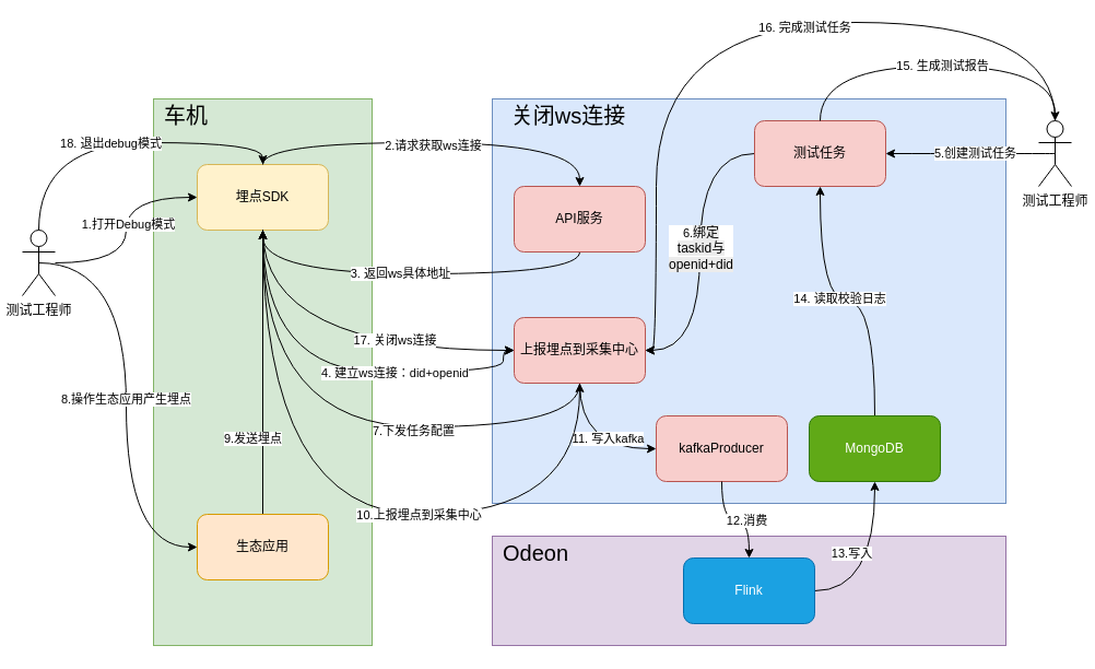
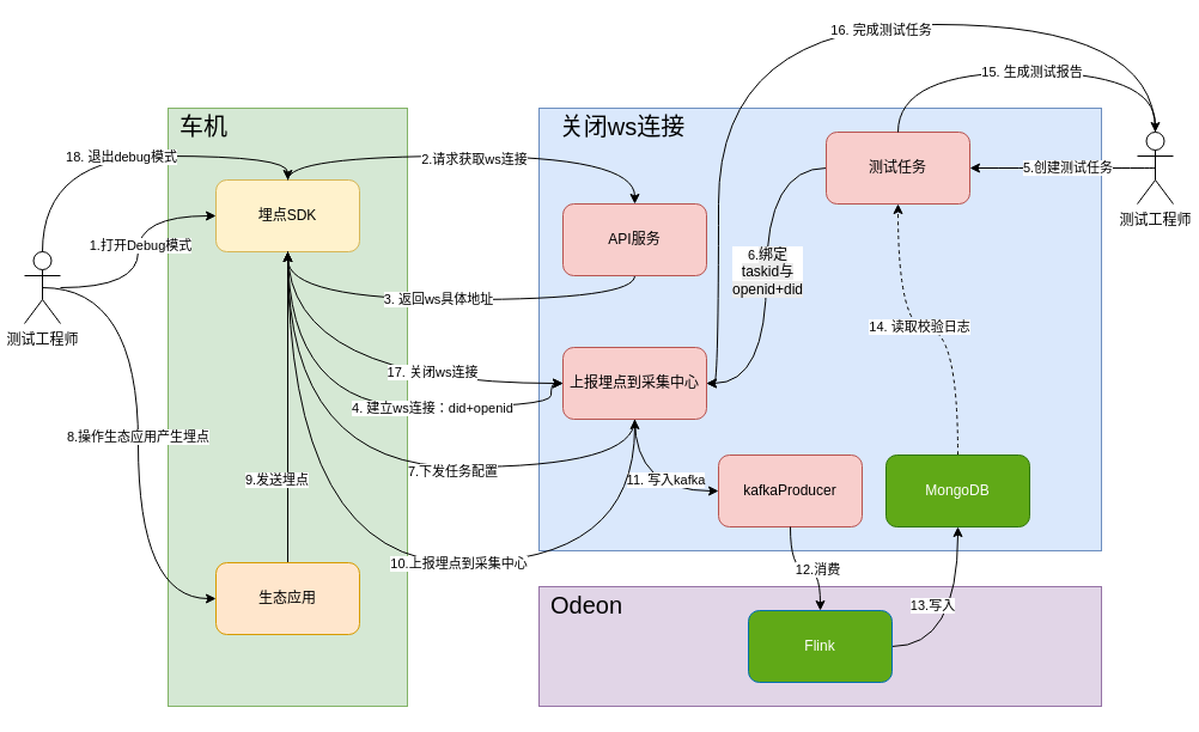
- <mxCell id="45" style="edgeStyle=orthogonalEdgeStyle;rounded=0;orthogonalLoop=1;jettySize=auto;html=1;exitX=0.5;exitY=0;exitDx=0;exitDy=0;entryX=0.5;entryY=1;entryDx=0;entryDy=0;curved=1;" parent="1" source="47" target="29" edge="1"><mxGeometry relative="1" as="geometry" /></mxCell>
+ <mxCell id="45" style="edgeStyle=orthogonalEdgeStyle;rounded=0;orthogonalLoop=1;jettySize=auto;html=1;exitX=0.5;exitY=0;exitDx=0;exitDy=0;entryX=0.5;entryY=1;entryDx=0;entryDy=0;curved=1;dashed=1;" parent="1" source="47" target="29" edge="1"><mxGeometry relative="1" as="geometry" /></mxCell>
- <mxCell id="42" value="Flink" style="rounded=1;whiteSpace=wrap;html=1;fillColor=#1ba1e2;fontColor=#ffffff;strokeColor=#006EAF;" parent="1" vertex="1"><mxGeometry x="625" y="510" width="120" height="60" as="geometry" /></mxCell>
+ <mxCell id="42" value="Flink" style="rounded=1;whiteSpace=wrap;html=1;fillColor=#60a917;fontColor=#ffffff;strokeColor=#006EAF;" parent="1" vertex="1"><mxGeometry x="625" y="510" width="120" height="60" as="geometry" /></mxCell>
